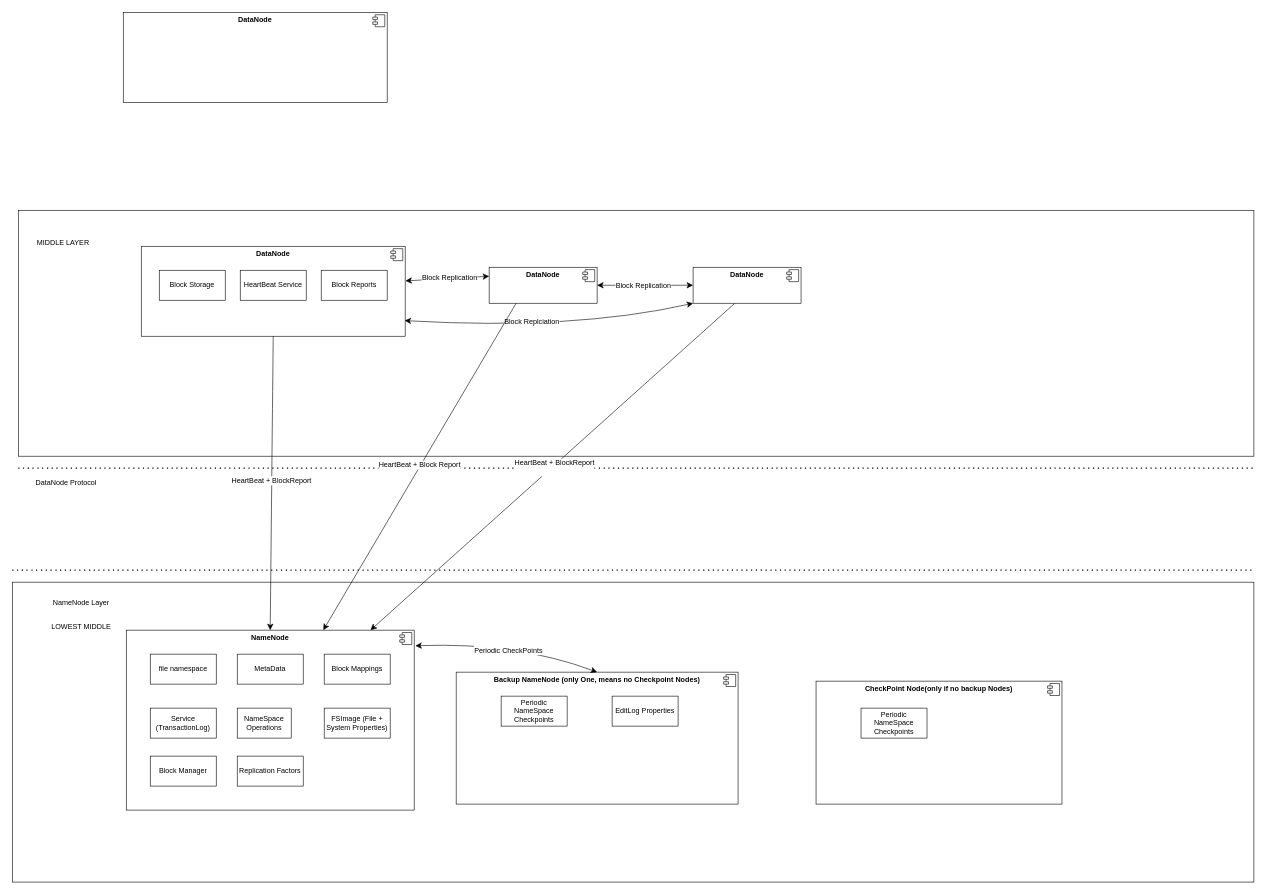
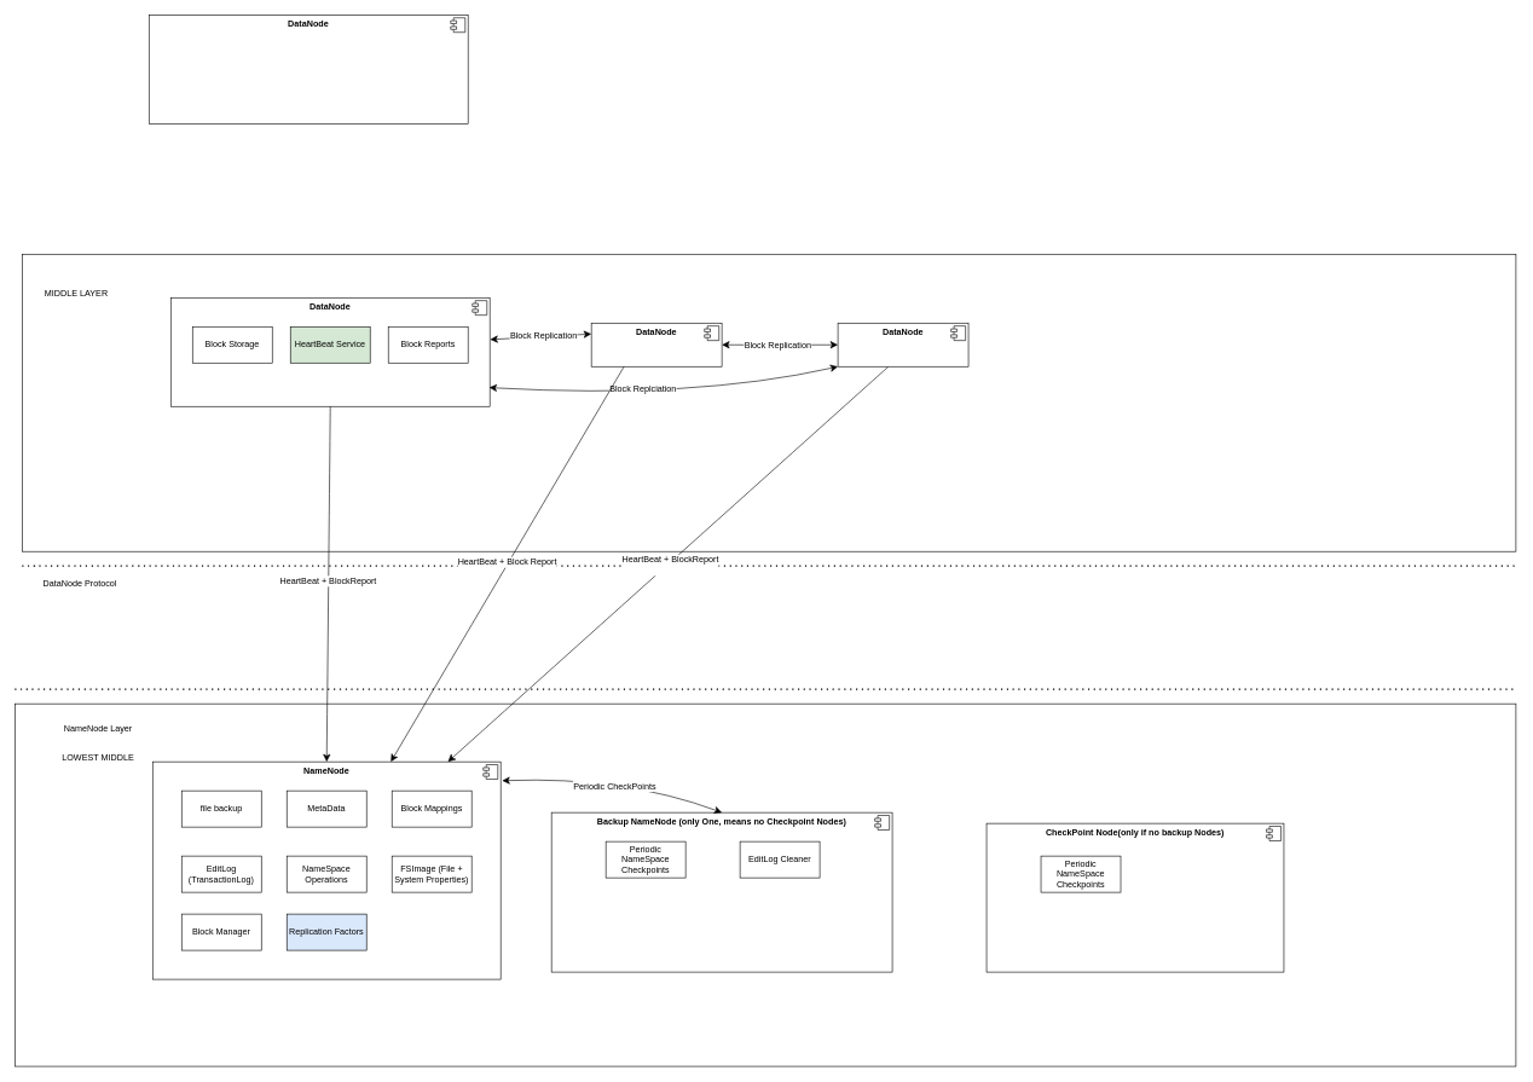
- <mxCell id="28" value="HeartBeat Service" style="html=1;whiteSpace=wrap;" parent="1" vertex="1"><mxGeometry x="400" y="450" width="110" height="50" as="geometry" /></mxCell>
+ <mxCell id="28" value="HeartBeat Service" style="html=1;whiteSpace=wrap;fillColor=#d5e8d4;" parent="1" vertex="1"><mxGeometry x="400" y="450" width="110" height="50" as="geometry" /></mxCell>
- <mxCell id="6" value="file namespace" style="html=1;whiteSpace=wrap;" parent="1" vertex="1"><mxGeometry x="250" y="1090" width="110" height="50" as="geometry" /></mxCell>
+ <mxCell id="6" value="file backup" style="html=1;whiteSpace=wrap;" parent="1" vertex="1"><mxGeometry x="250" y="1090" width="110" height="50" as="geometry" /></mxCell>
- <mxCell id="22" value="EditLog Properties" style="html=1;whiteSpace=wrap;" parent="1" vertex="1"><mxGeometry x="1020" y="1160" width="110" height="50" as="geometry" /></mxCell>
+ <mxCell id="22" value="EditLog Cleaner" style="html=1;whiteSpace=wrap;" parent="1" vertex="1"><mxGeometry x="1020" y="1160" width="110" height="50" as="geometry" /></mxCell>
- <mxCell id="8" value="Service (TransactionLog)" style="html=1;whiteSpace=wrap;" parent="1" vertex="1"><mxGeometry x="250" y="1180" width="110" height="50" as="geometry" /></mxCell>
+ <mxCell id="8" value="EditLog (TransactionLog)" style="html=1;whiteSpace=wrap;" parent="1" vertex="1"><mxGeometry x="250" y="1180" width="110" height="50" as="geometry" /></mxCell>
- <mxCell id="11" value="NameSpace Operations" style="html=1;whiteSpace=wrap;" parent="1" vertex="1"><mxGeometry x="395" y="1180" width="90" height="50" as="geometry" /></mxCell>
+ <mxCell id="11" value="NameSpace Operations" style="html=1;whiteSpace=wrap;" parent="1" vertex="1"><mxGeometry x="395" y="1180" width="110" height="50" as="geometry" /></mxCell>
- <mxCell id="13" value="Replication Factors" style="html=1;whiteSpace=wrap;" parent="1" vertex="1"><mxGeometry x="395" y="1260" width="110" height="50" as="geometry" /></mxCell>
+ <mxCell id="13" value="Replication Factors" style="html=1;whiteSpace=wrap;fillColor=#dae8fc;" parent="1" vertex="1"><mxGeometry x="395" y="1260" width="110" height="50" as="geometry" /></mxCell>
